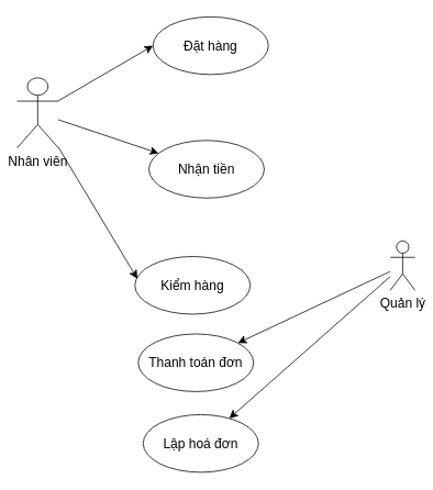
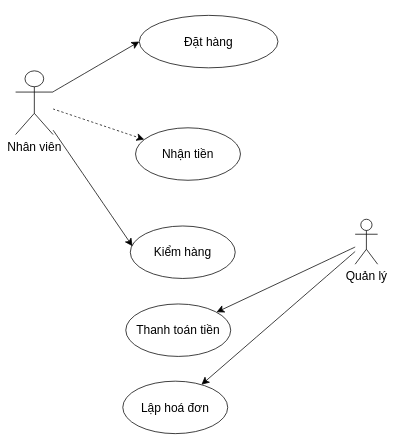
- <mxCell id="5" value="Đặt hàng" style="ellipse;whiteSpace=wrap;html=1;fontSize=16;" vertex="1" parent="1"><mxGeometry x="185" y="20" width="140" height="70" as="geometry" /></mxCell>
+ <mxCell id="5" value="Đặt hàng" style="ellipse;whiteSpace=wrap;html=1;fontSize=16;" vertex="1" parent="1"><mxGeometry x="185" y="20" width="185" height="70" as="geometry" /></mxCell>
- <mxCell id="3" style="edgeStyle=none;curved=1;rounded=0;orthogonalLoop=1;jettySize=auto;html=1;fontSize=12;startSize=8;endSize=8;" edge="1" parent="1" source="4" target="6"><mxGeometry relative="1" as="geometry" /></mxCell>
+ <mxCell id="3" style="edgeStyle=none;curved=1;rounded=0;orthogonalLoop=1;jettySize=auto;html=1;fontSize=12;startSize=8;endSize=8;dashed=1;" edge="1" parent="1" source="4" target="6"><mxGeometry relative="1" as="geometry" /></mxCell>
- <mxCell id="7" value="Kiểm hàng" style="ellipse;whiteSpace=wrap;html=1;fontSize=16;" vertex="1" parent="1"><mxGeometry x="163" y="311" width="140" height="70" as="geometry" /></mxCell>
+ <mxCell id="7" value="Kiểm hàng" style="ellipse;whiteSpace=wrap;html=1;fontSize=16;" vertex="1" parent="1"><mxGeometry x="173" y="301" width="140" height="70" as="geometry" /></mxCell>
- <mxCell id="12" value="Thanh toán đơn" style="ellipse;whiteSpace=wrap;html=1;fontSize=16;" vertex="1" parent="1"><mxGeometry x="167" y="405" width="140" height="70" as="geometry" /></mxCell>
+ <mxCell id="12" value="Thanh toán tiền" style="ellipse;whiteSpace=wrap;html=1;fontSize=16;" vertex="1" parent="1"><mxGeometry x="167" y="405" width="140" height="70" as="geometry" /></mxCell>
- <mxCell id="13" value="Lập hoá đơn" style="ellipse;whiteSpace=wrap;html=1;fontSize=16;" vertex="1" parent="1"><mxGeometry x="173" y="503" width="140" height="70" as="geometry" /></mxCell>
+ <mxCell id="13" value="Lập hoá đơn" style="ellipse;whiteSpace=wrap;html=1;fontSize=16;" vertex="1" parent="1"><mxGeometry x="163" y="508" width="140" height="70" as="geometry" /></mxCell>
